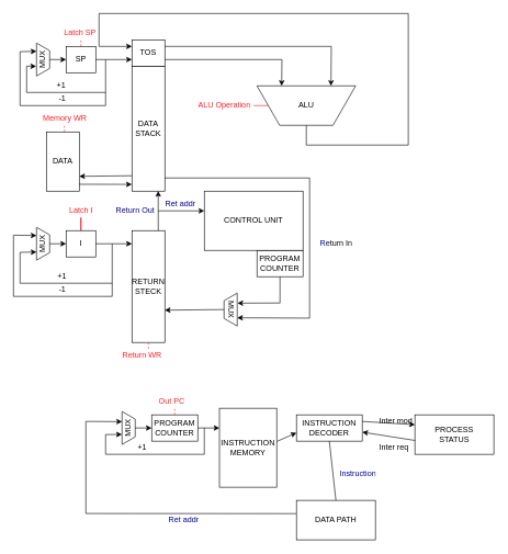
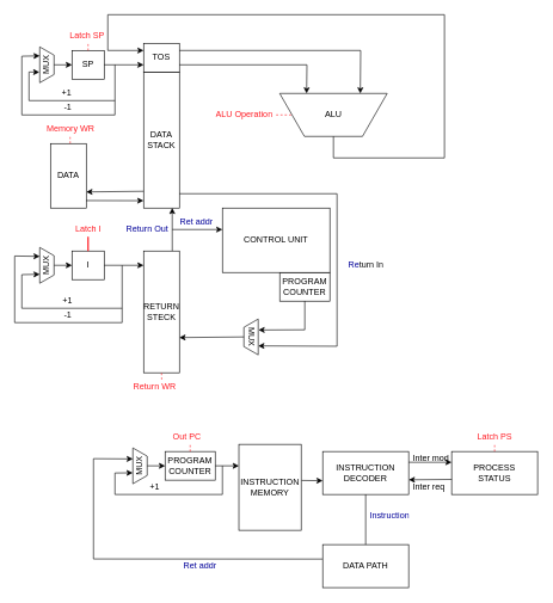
- <mxCell id="66" value="" style="endArrow=none;dashed=0;html=1;rounded=0;exitX=1;exitY=0.5;exitDx=0;exitDy=0;entryX=0;entryY=0.5;entryDx=0;entryDy=0;strokeColor=#FF1C24;" edge="1" parent="1" source="57" target="4"><mxGeometry width="50" height="50" relative="1" as="geometry"><mxPoint x="410" y="210" as="sourcePoint" /><mxPoint x="460" y="160" as="targetPoint" /></mxGeometry></mxCell>
+ <mxCell id="66" value="" style="endArrow=none;dashed=1;html=1;rounded=0;exitX=1;exitY=0.5;exitDx=0;exitDy=0;entryX=0;entryY=0.5;entryDx=0;entryDy=0;strokeColor=#FF1C24;" edge="1" parent="1" source="57" target="4"><mxGeometry width="50" height="50" relative="1" as="geometry"><mxPoint x="410" y="210" as="sourcePoint" /><mxPoint x="460" y="160" as="targetPoint" /></mxGeometry></mxCell>
+ <mxCell id="61" value="&lt;font color=&quot;#ff1c24&quot;&gt;Latch PS&lt;/font&gt;" style="text;strokeColor=none;fillColor=none;align=left;verticalAlign=middle;spacingLeft=4;spacingRight=4;overflow=hidden;points=[[0,0.5],[1,0.5]];portConstraint=eastwest;rotatable=0;whiteSpace=wrap;html=1;" vertex="1" parent="1"><mxGeometry x="660" y="600" width="60" height="20" as="geometry" /></mxCell>
+ <mxCell id="69" value="" style="endArrow=none;dashed=1;html=1;rounded=0;entryX=0.501;entryY=0.988;entryDx=0;entryDy=0;entryPerimeter=0;exitX=0.5;exitY=0;exitDx=0;exitDy=0;strokeColor=#FF1C24;" edge="1" parent="1" source="41" target="61"><mxGeometry width="50" height="50" relative="1" as="geometry"><mxPoint x="610" y="690" as="sourcePoint" /><mxPoint x="660" y="640" as="targetPoint" /></mxGeometry></mxCell>
- <mxCell id="40" value="INSTRUCTION DECODER" style="rounded=0;whiteSpace=wrap;html=1;" vertex="1" parent="1"><mxGeometry x="450" y="630" width="100" height="40" as="geometry" /></mxCell>
+ <mxCell id="40" value="INSTRUCTION DECODER" style="rounded=0;whiteSpace=wrap;html=1;" vertex="1" parent="1"><mxGeometry x="450" y="630" width="120" height="60" as="geometry" /></mxCell>
